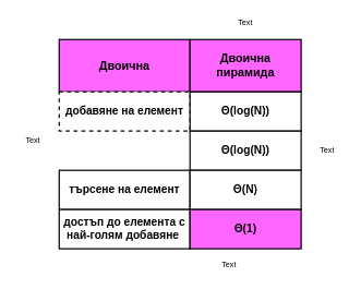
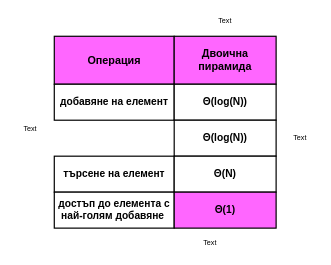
- <mxCell id="2" value="Двоична" style="rounded=0;whiteSpace=wrap;html=1;fillColor=#FF66FF;strokeColor=#000000;strokeWidth=2;fontSize=18;fontStyle=1;fontColor=#000000;" parent="1" vertex="1"><mxGeometry y="60" width="200" height="80" as="geometry" x="90" /></mxCell>
+ <mxCell id="2" value="Операция" style="rounded=0;whiteSpace=wrap;html=1;fillColor=#FF66FF;strokeColor=#000000;strokeWidth=2;fontSize=18;fontStyle=1;fontColor=#000000;" parent="1" vertex="1"><mxGeometry y="60" width="200" height="80" as="geometry" x="90" /></mxCell>
- <mxCell id="4" value="добавяне на елемент" style="rounded=0;whiteSpace=wrap;html=1;fillColor=#FFFFFF;strokeColor=#000000;strokeWidth=2;fontSize=17;fontStyle=1;fontColor=#000000;dashed=1;" parent="1" vertex="1"><mxGeometry y="140" width="200" height="60" as="geometry" x="90" /></mxCell>
+ <mxCell id="4" value="добавяне на елемент" style="rounded=0;whiteSpace=wrap;html=1;fillColor=#FFFFFF;strokeColor=#000000;strokeWidth=2;fontSize=17;fontStyle=1;fontColor=#000000;" parent="1" vertex="1"><mxGeometry y="140" width="200" height="60" as="geometry" x="90" /></mxCell>
